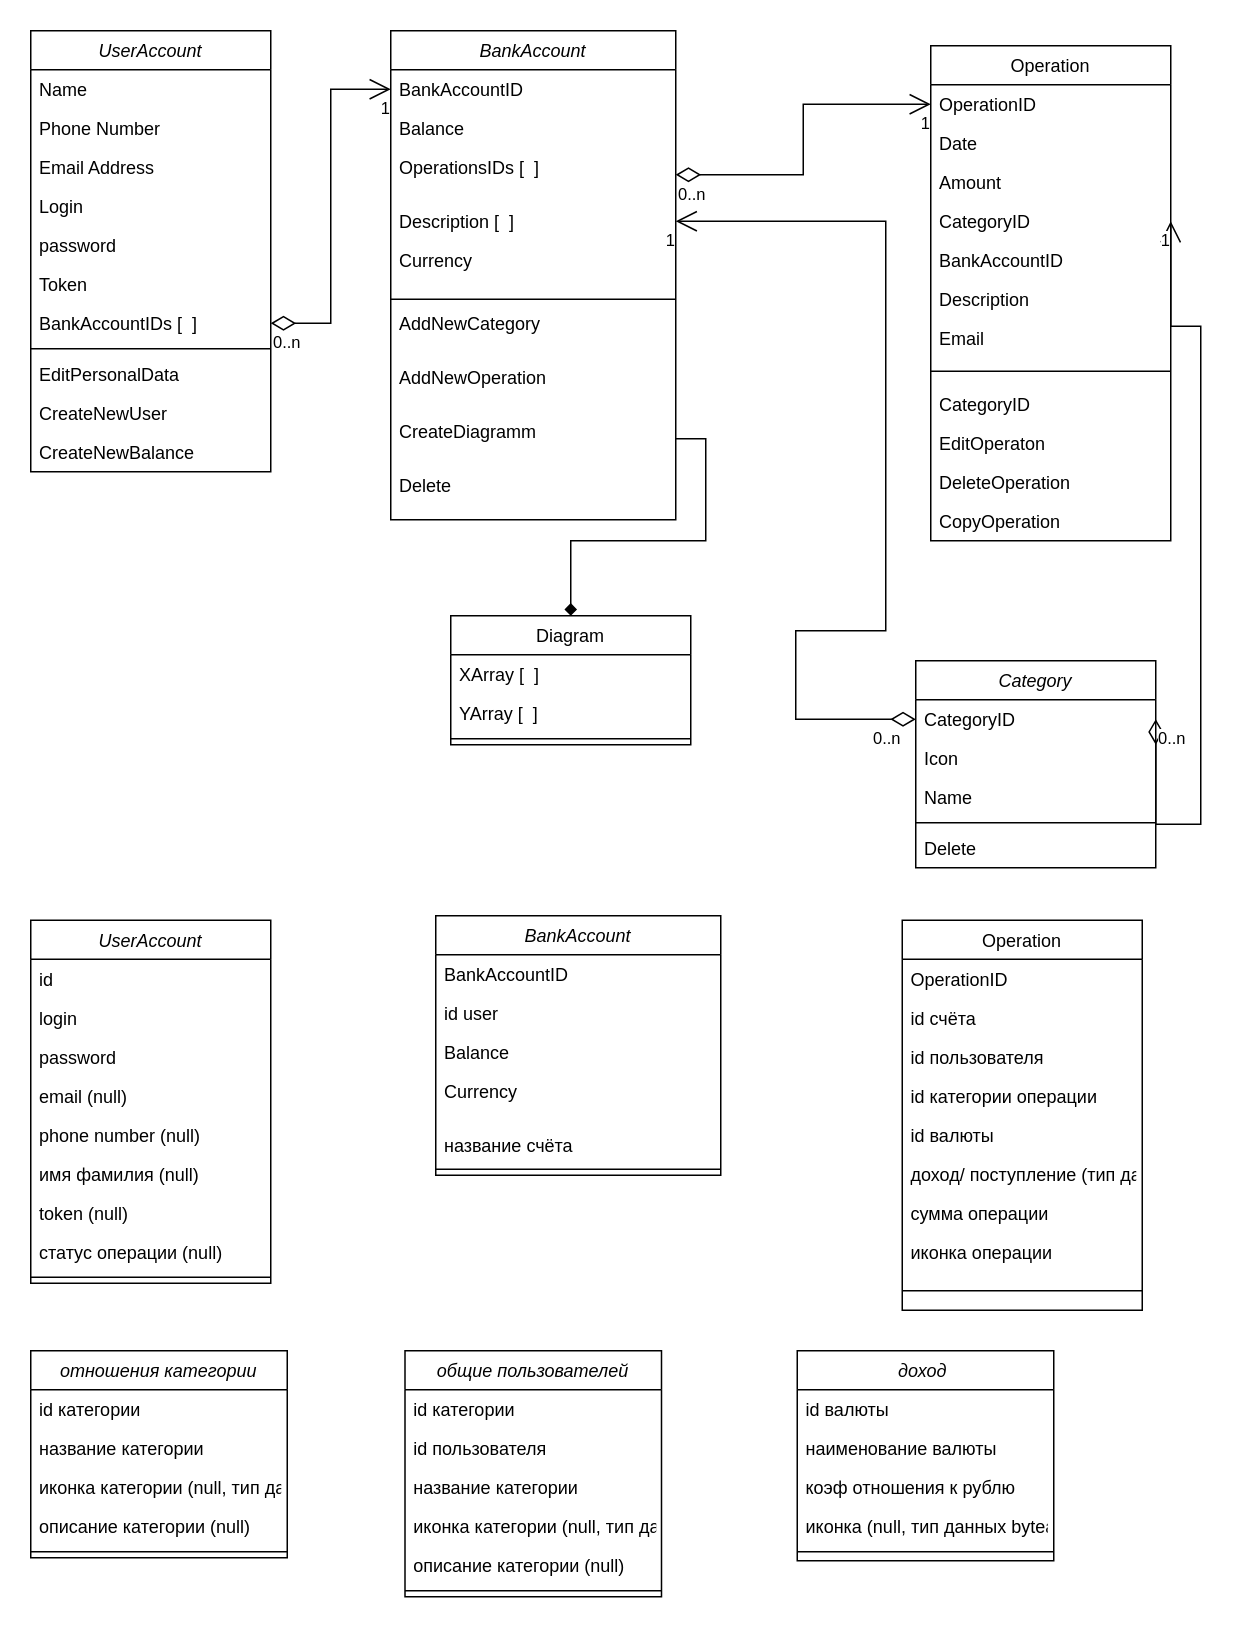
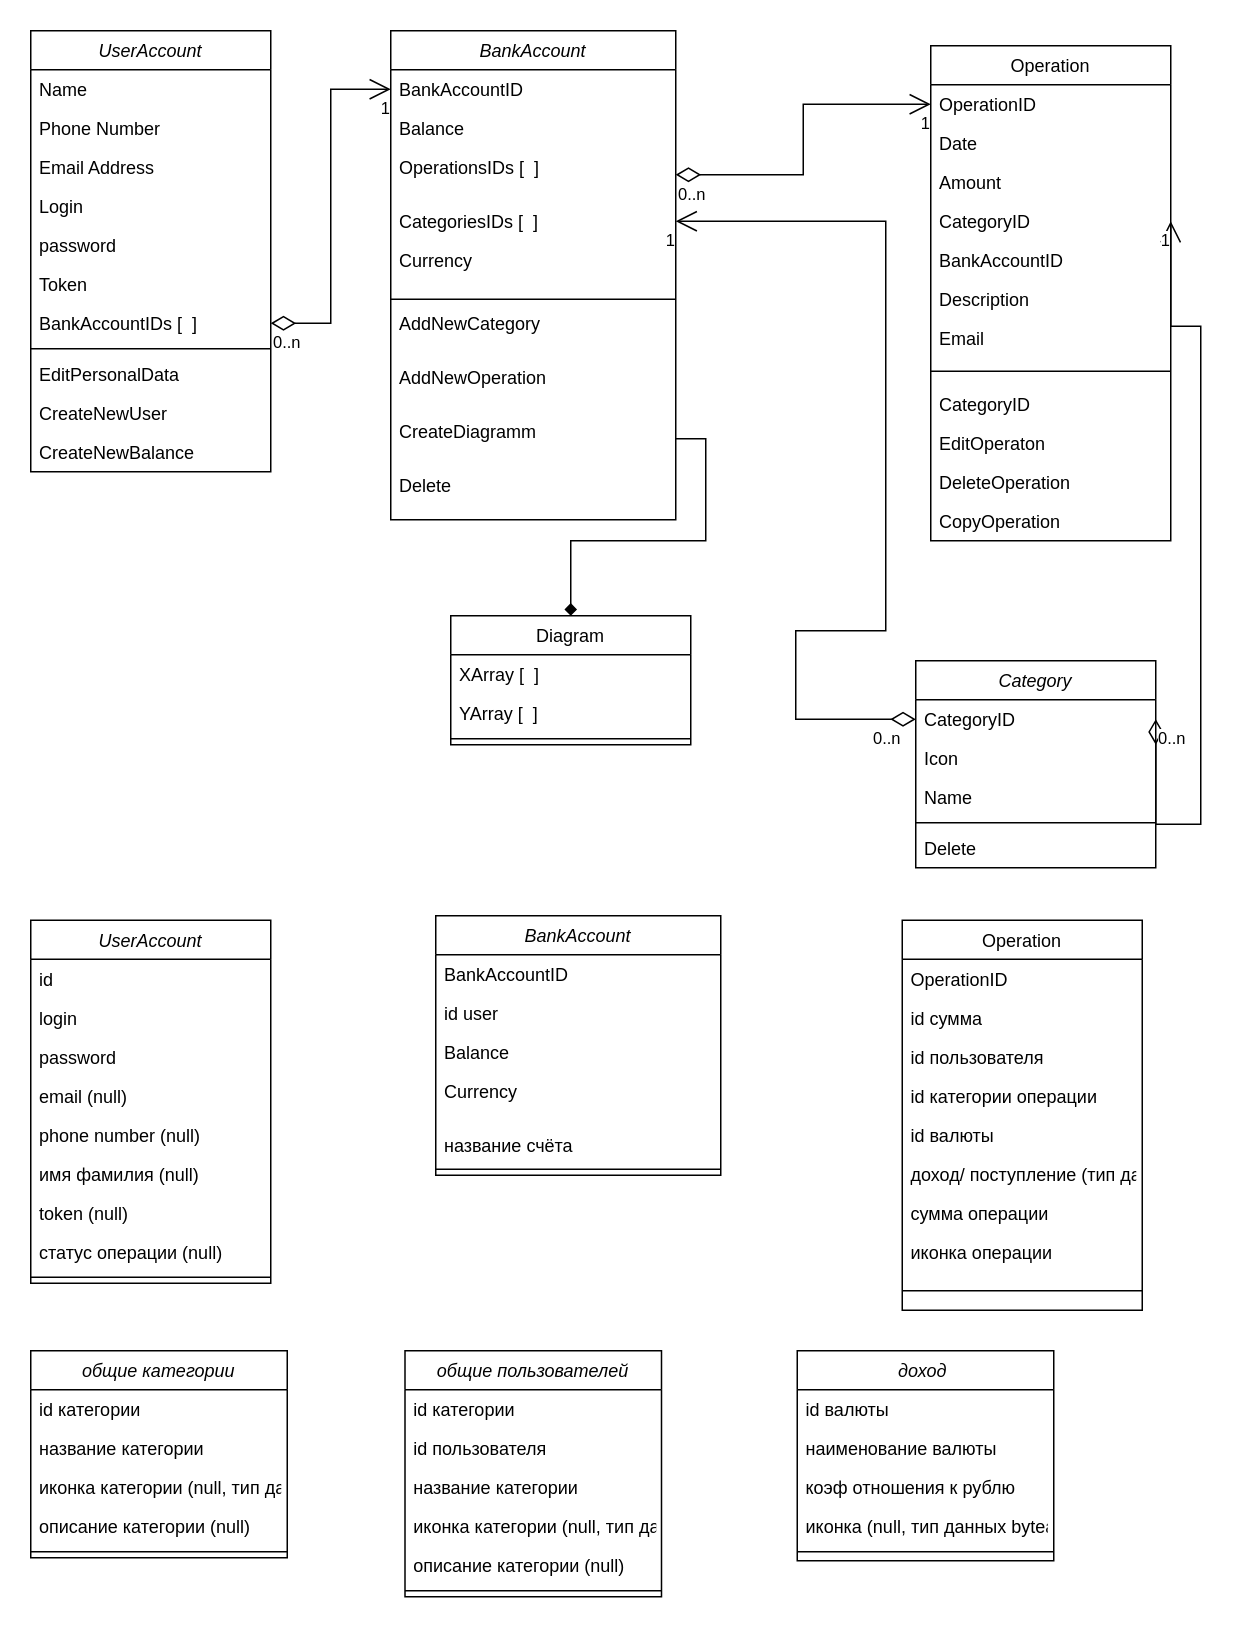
- <mxCell id="18" value="Description [  ]" style="text;align=left;verticalAlign=top;spacingLeft=4;spacingRight=4;overflow=hidden;rotatable=0;points=[[0,0.5],[1,0.5]];portConstraint=eastwest;rounded=0;shadow=0;html=0;" vertex="1" parent="14"><mxGeometry y="114" width="190" height="26" as="geometry" /></mxCell>
+ <mxCell id="18" value="CategoriesIDs [  ]" style="text;align=left;verticalAlign=top;spacingLeft=4;spacingRight=4;overflow=hidden;rotatable=0;points=[[0,0.5],[1,0.5]];portConstraint=eastwest;rounded=0;shadow=0;html=0;" vertex="1" parent="14"><mxGeometry y="114" width="190" height="26" as="geometry" /></mxCell>
- <mxCell id="80" value="id счёта " style="text;align=left;verticalAlign=top;spacingLeft=4;spacingRight=4;overflow=hidden;rotatable=0;points=[[0,0.5],[1,0.5]];portConstraint=eastwest;rounded=0;shadow=0;html=0;" parent="78" vertex="1"><mxGeometry y="52" width="160" height="26" as="geometry" /></mxCell>
+ <mxCell id="80" value="id сумма " style="text;align=left;verticalAlign=top;spacingLeft=4;spacingRight=4;overflow=hidden;rotatable=0;points=[[0,0.5],[1,0.5]];portConstraint=eastwest;rounded=0;shadow=0;html=0;" parent="78" vertex="1"><mxGeometry y="52" width="160" height="26" as="geometry" /></mxCell>
- <mxCell id="88" value="отношения категории" style="swimlane;fontStyle=2;align=center;verticalAlign=top;childLayout=stackLayout;horizontal=1;startSize=26;horizontalStack=0;resizeParent=1;resizeLast=0;collapsible=1;marginBottom=0;rounded=0;shadow=0;strokeWidth=1;" parent="1" vertex="1"><mxGeometry x="20" y="900" width="171" height="138" as="geometry"><mxRectangle x="340" y="380" width="170" height="26" as="alternateBounds" /></mxGeometry></mxCell>
+ <mxCell id="88" value="общие категории" style="swimlane;fontStyle=2;align=center;verticalAlign=top;childLayout=stackLayout;horizontal=1;startSize=26;horizontalStack=0;resizeParent=1;resizeLast=0;collapsible=1;marginBottom=0;rounded=0;shadow=0;strokeWidth=1;" parent="1" vertex="1"><mxGeometry x="20" y="900" width="171" height="138" as="geometry"><mxRectangle x="340" y="380" width="170" height="26" as="alternateBounds" /></mxGeometry></mxCell>
